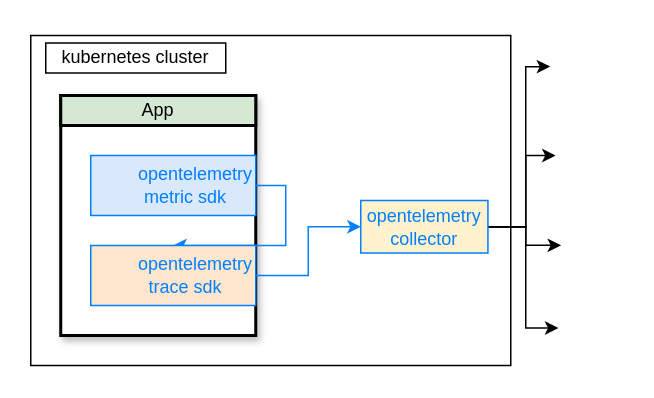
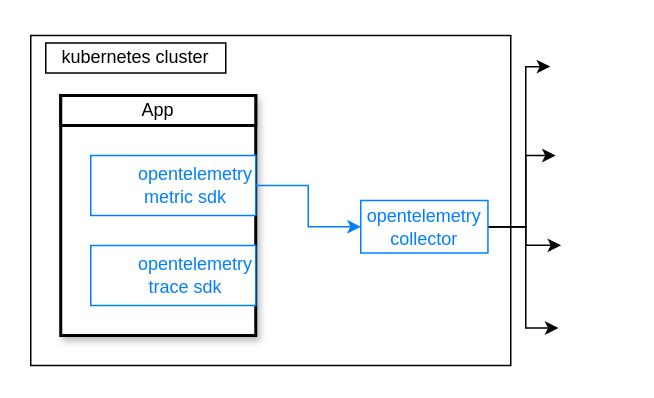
- <mxCell id="4" value="App" style="rounded=0;whiteSpace=wrap;html=1;strokeWidth=2;fillColor=#d5e8d4;" vertex="1" parent="1"><mxGeometry x="40" y="63" width="130" height="20" as="geometry" /></mxCell>
+ <mxCell id="4" value="App" style="rounded=0;whiteSpace=wrap;html=1;strokeWidth=2;" vertex="1" parent="1"><mxGeometry x="40" y="63" width="130" height="20" as="geometry" /></mxCell>
- <mxCell id="6" value="&lt;font color=&quot;#007fff&quot;&gt;&amp;nbsp; &amp;nbsp; &amp;nbsp; &amp;nbsp; &amp;nbsp;opentelemetry&lt;br&gt;&amp;nbsp; &amp;nbsp; &amp;nbsp;metric sdk&lt;/font&gt;" style="rounded=0;whiteSpace=wrap;html=1;strokeColor=#007FFF;strokeWidth=1;fillColor=#dae8fc;" vertex="1" parent="1"><mxGeometry x="60" y="103" width="110" height="40" as="geometry" /></mxCell>
+ <mxCell id="6" value="&lt;font color=&quot;#007fff&quot;&gt;&amp;nbsp; &amp;nbsp; &amp;nbsp; &amp;nbsp; &amp;nbsp;opentelemetry&lt;br&gt;&amp;nbsp; &amp;nbsp; &amp;nbsp;metric sdk&lt;/font&gt;" style="rounded=0;whiteSpace=wrap;html=1;strokeColor=#007FFF;strokeWidth=1;" vertex="1" parent="1"><mxGeometry x="60" y="103" width="110" height="40" as="geometry" /></mxCell>
- <mxCell id="14" value="&lt;font color=&quot;#007fff&quot;&gt;opentelemetry&lt;br&gt;collector&lt;/font&gt;" style="rounded=0;whiteSpace=wrap;html=1;strokeColor=#007FFF;fillColor=#fff2cc;" vertex="1" parent="1"><mxGeometry x="240" y="133" width="84.79" height="35" as="geometry" /></mxCell>
+ <mxCell id="14" value="&lt;font color=&quot;#007fff&quot;&gt;opentelemetry&lt;br&gt;collector&lt;/font&gt;" style="rounded=0;whiteSpace=wrap;html=1;strokeColor=#007FFF;" vertex="1" parent="1"><mxGeometry x="240" y="133" width="84.79" height="35" as="geometry" /></mxCell>
- <mxCell id="5" style="edgeStyle=orthogonalEdgeStyle;rounded=0;orthogonalLoop=1;jettySize=auto;html=1;exitX=1;exitY=0.5;exitDx=0;exitDy=0;strokeColor=#007FFF;" edge="1" parent="1" source="6" target="8"><mxGeometry relative="1" as="geometry" /></mxCell>
+ <mxCell id="5" style="edgeStyle=orthogonalEdgeStyle;rounded=0;orthogonalLoop=1;jettySize=auto;html=1;exitX=1;exitY=0.5;exitDx=0;exitDy=0;entryX=0;entryY=0.5;entryDx=0;entryDy=0;strokeColor=#007FFF;" edge="1" parent="1" source="6" target="14"><mxGeometry relative="1" as="geometry" /></mxCell>
- <mxCell id="8" value="&lt;font color=&quot;#007fff&quot;&gt;&amp;nbsp; &amp;nbsp; &amp;nbsp; &amp;nbsp; &amp;nbsp;opentelemetry&lt;br&gt;&amp;nbsp; &amp;nbsp; &amp;nbsp;trace sdk&lt;/font&gt;" style="rounded=0;whiteSpace=wrap;html=1;strokeColor=#007FFF;fillColor=#ffe6cc;" vertex="1" parent="1"><mxGeometry x="60" y="163" width="110" height="40" as="geometry" /></mxCell>
+ <mxCell id="8" value="&lt;font color=&quot;#007fff&quot;&gt;&amp;nbsp; &amp;nbsp; &amp;nbsp; &amp;nbsp; &amp;nbsp;opentelemetry&lt;br&gt;&amp;nbsp; &amp;nbsp; &amp;nbsp;trace sdk&lt;/font&gt;" style="rounded=0;whiteSpace=wrap;html=1;strokeColor=#007FFF;" vertex="1" parent="1"><mxGeometry x="60" y="163" width="110" height="40" as="geometry" /></mxCell>
- <mxCell id="7" style="edgeStyle=orthogonalEdgeStyle;rounded=0;orthogonalLoop=1;jettySize=auto;html=1;exitX=1;exitY=0.5;exitDx=0;exitDy=0;entryX=0;entryY=0.5;entryDx=0;entryDy=0;strokeColor=#007FFF;" edge="1" parent="1" source="8" target="14"><mxGeometry relative="1" as="geometry"><mxPoint x="200" y="183" as="targetPoint" /></mxGeometry></mxCell>
